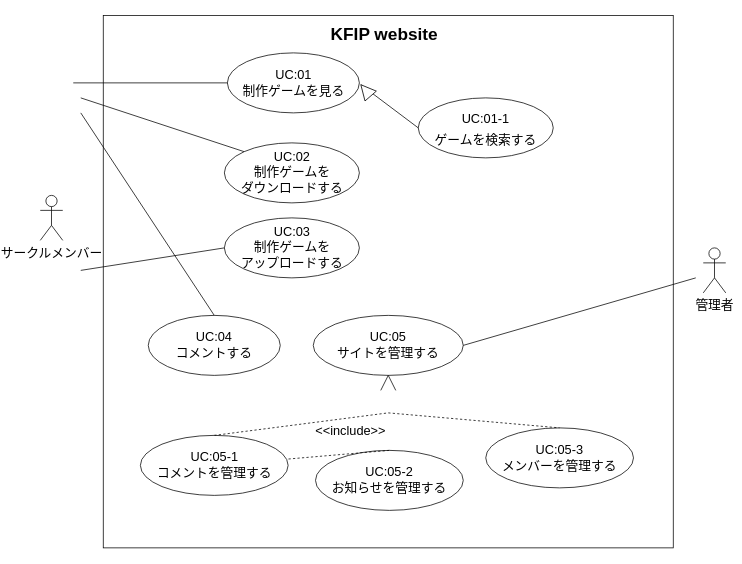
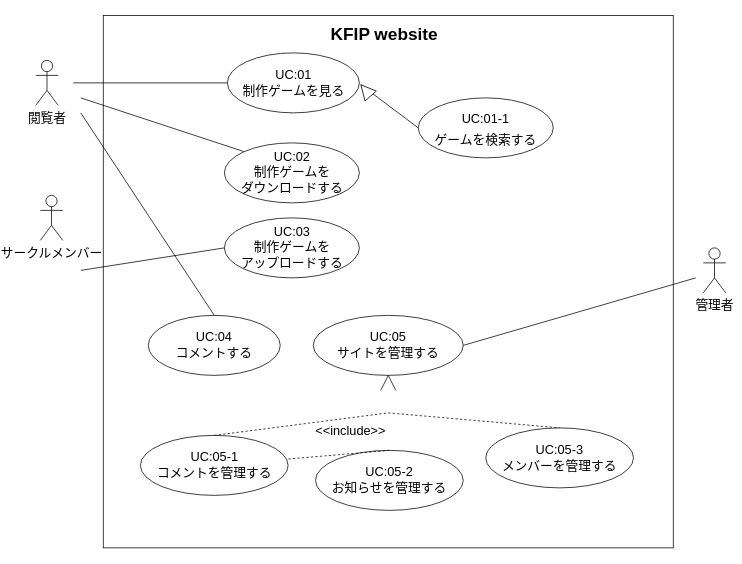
+ <mxCell id="5" value="閲覧者" style="shape=umlActor;verticalLabelPosition=bottom;verticalAlign=top;html=1;outlineConnect=0;fontSize=17;" parent="1" vertex="1"><mxGeometry x="20" y="80" width="30" height="60" as="geometry" /></mxCell>
